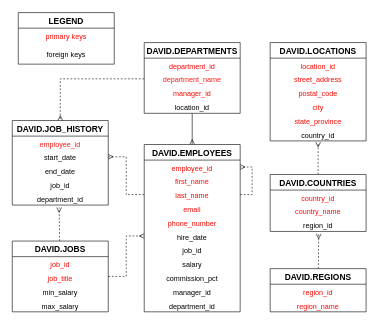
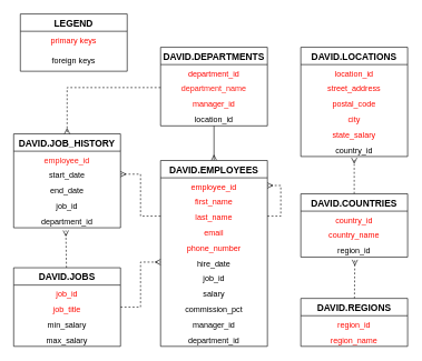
- <mxCell id="39" value="state_province" style="text;strokeColor=none;fillColor=none;spacingLeft=4;spacingRight=4;overflow=hidden;rotatable=0;points=[[0,0.5],[1,0.5]];portConstraint=eastwest;fontSize=12;align=center;fontColor=#FF0800;" vertex="1" parent="34"><mxGeometry y="118" width="160" height="23" as="geometry" /></mxCell>
+ <mxCell id="39" value="state_salary" style="text;strokeColor=none;fillColor=none;spacingLeft=4;spacingRight=4;overflow=hidden;rotatable=0;points=[[0,0.5],[1,0.5]];portConstraint=eastwest;fontSize=12;align=center;fontColor=#FF0800;" vertex="1" parent="34"><mxGeometry y="118" width="160" height="23" as="geometry" /></mxCell>
